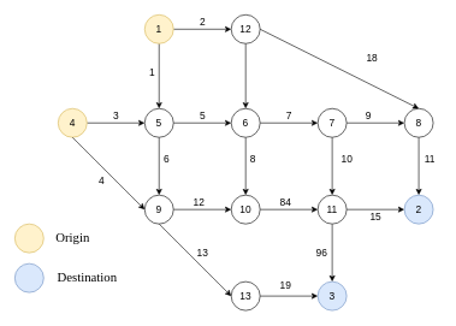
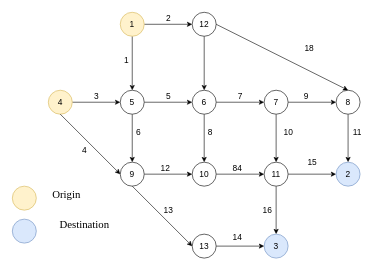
- <mxCell id="45" value="15" style="text;html=1;align=center;verticalAlign=middle;resizable=0;points=[];autosize=1;strokeColor=none;fillColor=none;fontSize=14;" vertex="1" parent="1"><mxGeometry x="505" y="290" width="30" height="20" as="geometry" /></mxCell>
+ <mxCell id="45" value="15" style="text;html=1;align=center;verticalAlign=middle;resizable=0;points=[];autosize=1;strokeColor=none;fillColor=none;fontSize=14;" vertex="1" parent="1"><mxGeometry x="505" y="260" width="30" height="20" as="geometry" /></mxCell>
- <mxCell id="53" value="&lt;font face=&quot;Times New Roman&quot; style=&quot;font-size: 18px&quot;&gt;Origin&lt;/font&gt;" style="text;html=1;align=center;verticalAlign=middle;resizable=0;points=[];autosize=1;strokeColor=none;fillColor=none;fontSize=14;" vertex="1" parent="1"><mxGeometry x="70" y="320" width="60" height="20" as="geometry" /></mxCell>
+ <mxCell id="53" value="&lt;font face=&quot;Times New Roman&quot; style=&quot;font-size: 18px&quot;&gt;Origin&lt;/font&gt;" style="text;html=1;align=center;verticalAlign=middle;resizable=0;points=[];autosize=1;strokeColor=none;fillColor=none;fontSize=14;" vertex="1" parent="1"><mxGeometry x="80" y="315" width="60" height="20" as="geometry" /></mxCell>
- <mxCell id="43" value="96" style="text;html=1;align=center;verticalAlign=middle;resizable=0;points=[];autosize=1;strokeColor=none;fillColor=none;fontSize=14;" vertex="1" parent="1"><mxGeometry x="430" y="340" width="30" height="20" as="geometry" /></mxCell>
+ <mxCell id="43" value="16" style="text;html=1;align=center;verticalAlign=middle;resizable=0;points=[];autosize=1;strokeColor=none;fillColor=none;fontSize=14;" vertex="1" parent="1"><mxGeometry x="430" y="340" width="30" height="20" as="geometry" /></mxCell>
- <mxCell id="55" value="&lt;font face=&quot;Times New Roman&quot; style=&quot;font-size: 18px&quot;&gt;Destination&lt;/font&gt;" style="text;html=1;align=center;verticalAlign=middle;resizable=0;points=[];autosize=1;strokeColor=none;fillColor=none;fontSize=14;" vertex="1" parent="1"><mxGeometry x="70" y="375" width="100" height="20" as="geometry" /></mxCell>
+ <mxCell id="55" value="&lt;font face=&quot;Times New Roman&quot; style=&quot;font-size: 18px&quot;&gt;Destination&lt;/font&gt;" style="text;html=1;align=center;verticalAlign=middle;resizable=0;points=[];autosize=1;strokeColor=none;fillColor=none;fontSize=14;" vertex="1" parent="1"><mxGeometry x="90" y="365" width="100" height="20" as="geometry" /></mxCell>
- <mxCell id="49" value="19" style="text;html=1;align=center;verticalAlign=middle;resizable=0;points=[];autosize=1;strokeColor=none;fillColor=none;fontSize=14;" vertex="1" parent="1"><mxGeometry x="380" y="385" width="30" height="20" as="geometry" /></mxCell>
+ <mxCell id="49" value="14" style="text;html=1;align=center;verticalAlign=middle;resizable=0;points=[];autosize=1;strokeColor=none;fillColor=none;fontSize=14;" vertex="1" parent="1"><mxGeometry x="380" y="385" width="30" height="20" as="geometry" /></mxCell>
